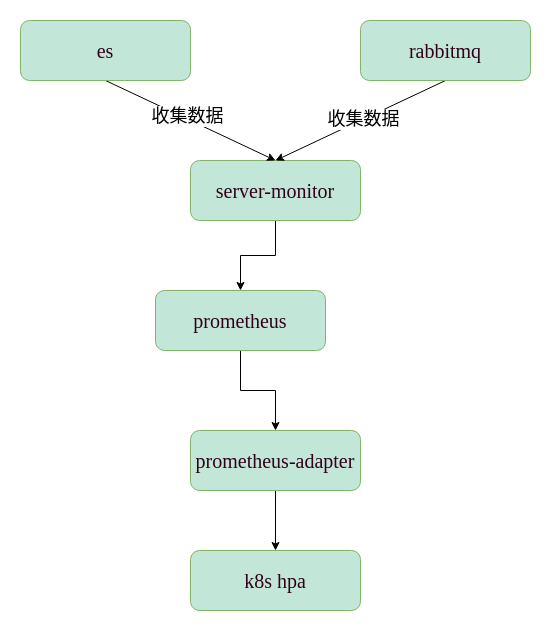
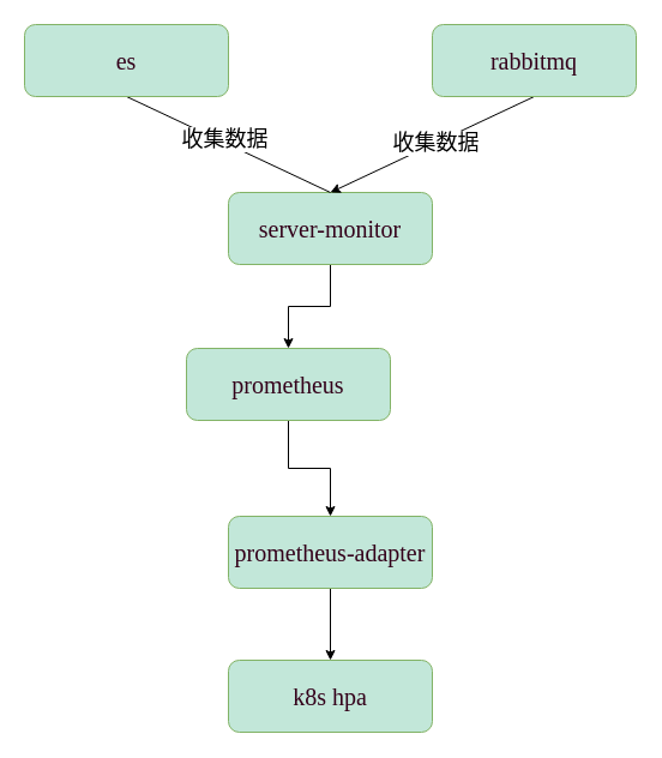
- <mxCell id="9" style="rounded=0;orthogonalLoop=1;jettySize=auto;html=1;entryX=0.5;entryY=0;entryDx=0;entryDy=0;exitX=0.5;exitY=1;exitDx=0;exitDy=0;" edge="1" parent="1" source="11" target="3"><mxGeometry relative="1" as="geometry" /></mxCell>
+ <mxCell id="9" style="rounded=0;orthogonalLoop=1;jettySize=auto;html=1;entryX=0.5;entryY=0;entryDx=0;entryDy=0;exitX=0.5;exitY=1;exitDx=0;exitDy=0;endArrow=none;" edge="1" parent="1" source="11" target="3"><mxGeometry relative="1" as="geometry" /></mxCell>
